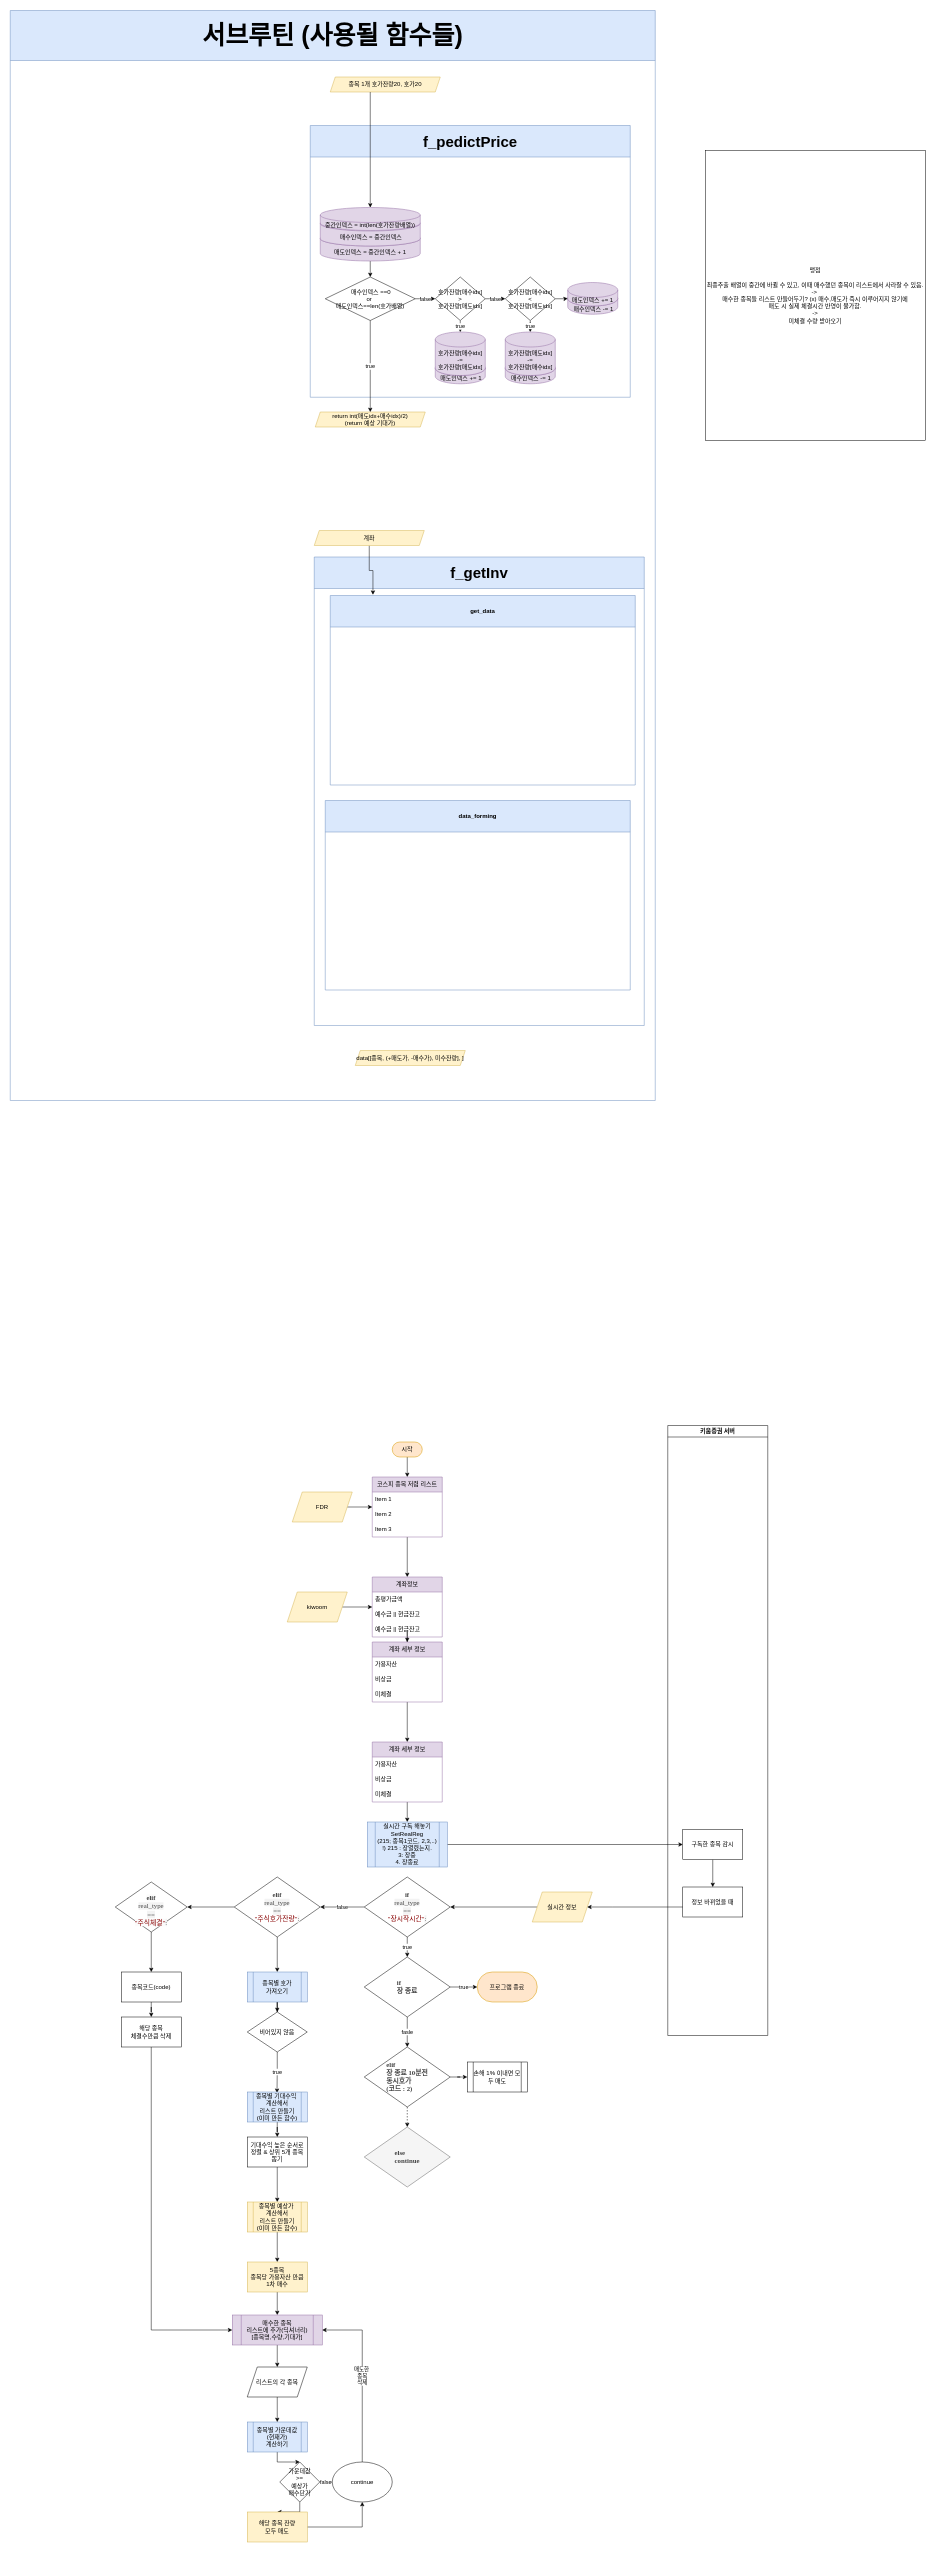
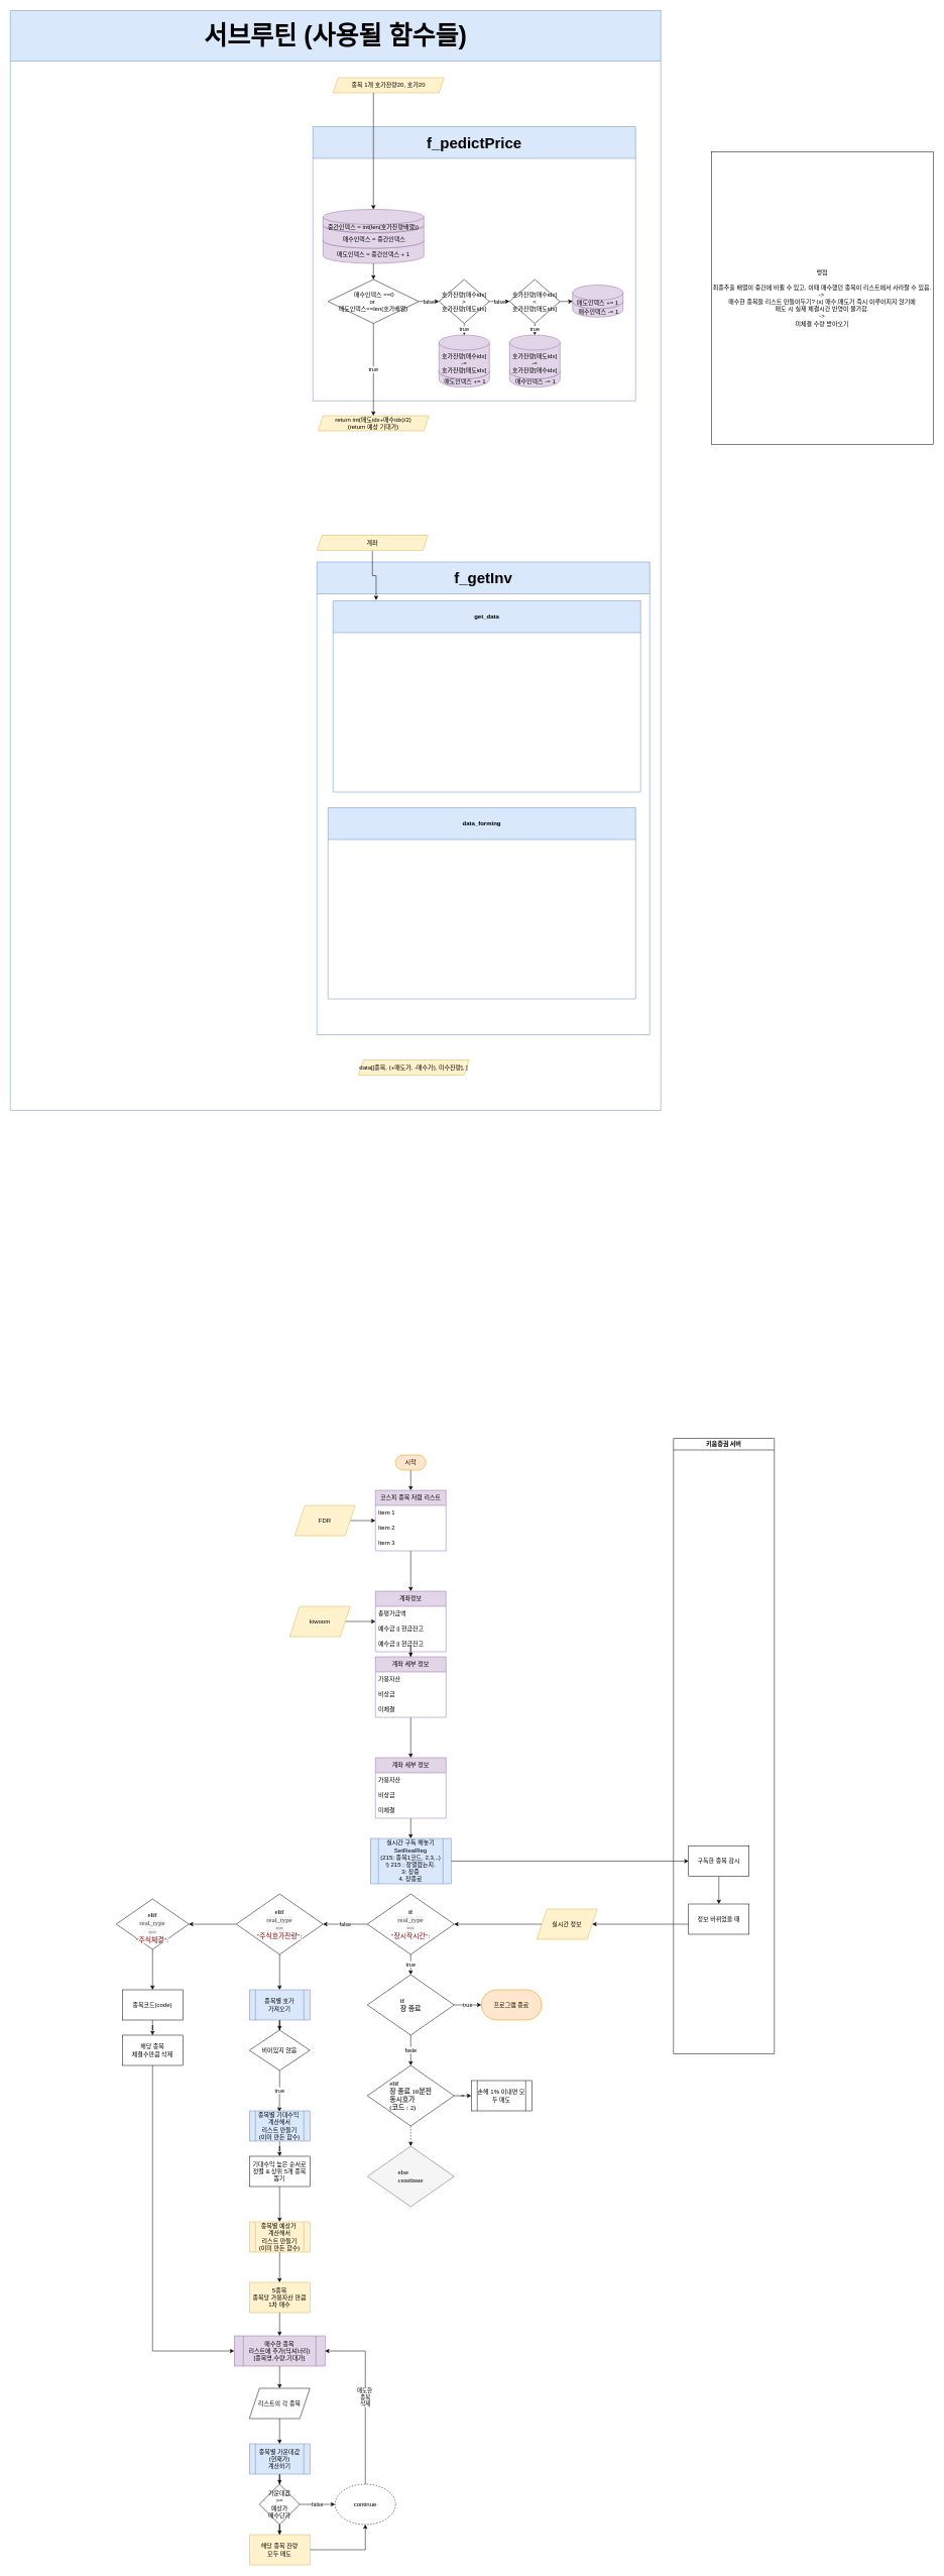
- <mxCell id="74" value="가운데값&lt;br&gt;&amp;gt;=&lt;br&gt;예상가&lt;br&gt;매수단가" style="rhombus;whiteSpace=wrap;html=1;" parent="1" vertex="1"><mxGeometry x="559" y="4923" width="80" height="80" as="geometry" /></mxCell>
+ <mxCell id="74" value="가운데값&lt;br&gt;&amp;gt;=&lt;br&gt;예상가&lt;br&gt;매수단가" style="rhombus;whiteSpace=wrap;html=1;" parent="1" vertex="1"><mxGeometry x="514" y="4923" width="80" height="80" as="geometry" /></mxCell>
- <mxCell id="81" value="continue" style="ellipse;whiteSpace=wrap;html=1;" parent="1" vertex="1"><mxGeometry x="664" y="4923" width="120" height="80" as="geometry" /></mxCell>
+ <mxCell id="81" value="continue" style="ellipse;whiteSpace=wrap;html=1;dashed=1;" parent="1" vertex="1"><mxGeometry x="664" y="4923" width="120" height="80" as="geometry" /></mxCell>
